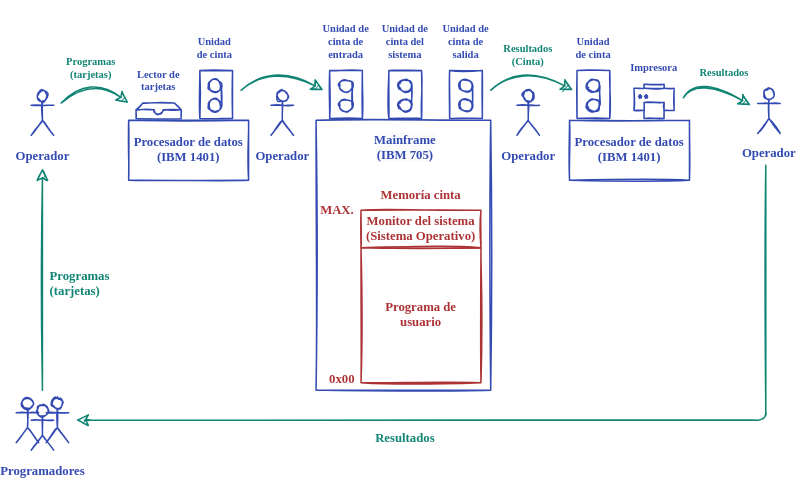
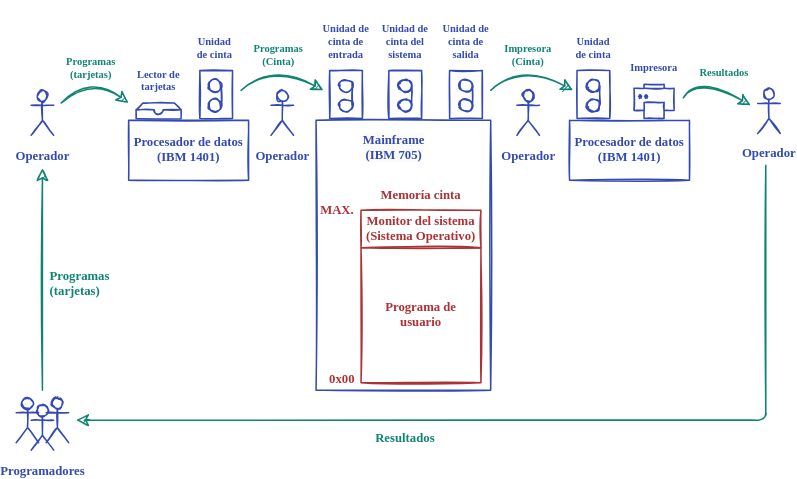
- <mxCell id="42" value="Resultados&#10;(Cinta)" style="rounded=0;shadow=0;sketch=1;strokeWidth=2;fillColor=none;fontFamily=Ink Free;fontSize=14;spacing=20;strokeColor=none;fontColor=#108473;fontStyle=1;spacingBottom=5;" vertex="1" parent="1"><mxGeometry x="663" y="46" width="80" height="57" as="geometry" /></mxCell>
+ <mxCell id="42" value="Impresora&#10;(Cinta)" style="rounded=0;shadow=0;sketch=1;strokeWidth=2;fillColor=none;fontFamily=Ink Free;fontSize=14;spacing=20;strokeColor=none;fontColor=#108473;fontStyle=1;spacingBottom=5;" vertex="1" parent="1"><mxGeometry x="663" y="46" width="80" height="57" as="geometry" /></mxCell>
+ <mxCell id="39" value="Programas&#10;(Cinta)" style="rounded=0;shadow=0;sketch=1;strokeWidth=2;fillColor=none;fontFamily=Ink Free;fontSize=14;spacing=20;strokeColor=none;fontColor=#108473;fontStyle=1;spacingBottom=5;" vertex="1" parent="1"><mxGeometry x="330" y="46" width="80" height="57" as="geometry" /></mxCell>
- <mxCell id="53" value="&lt;span style=&quot;color: rgb(50, 74, 178); font-family: &amp;quot;Ink Free&amp;quot;; font-size: 17px; font-style: normal; font-variant-ligatures: normal; font-variant-caps: normal; font-weight: 700; letter-spacing: normal; orphans: 2; text-indent: 0px; text-transform: none; widows: 2; word-spacing: 0px; -webkit-text-stroke-width: 0px; background-color: rgb(251, 251, 251); text-decoration-thickness: initial; text-decoration-style: initial; text-decoration-color: initial; float: none; display: inline !important;&quot;&gt;Mainframe&lt;/span&gt;&lt;br style=&quot;border-color: var(--border-color); padding: 0px; margin: 0px; color: rgb(50, 74, 178); font-family: &amp;quot;Ink Free&amp;quot;; font-size: 17px; font-style: normal; font-variant-ligatures: normal; font-variant-caps: normal; font-weight: 700; letter-spacing: normal; orphans: 2; text-indent: 0px; text-transform: none; widows: 2; word-spacing: 0px; -webkit-text-stroke-width: 0px; background-color: rgb(251, 251, 251); text-decoration-thickness: initial; text-decoration-style: initial; text-decoration-color: initial;&quot;&gt;&lt;span style=&quot;color: rgb(50, 74, 178); font-family: &amp;quot;Ink Free&amp;quot;; font-size: 17px; font-style: normal; font-variant-ligatures: normal; font-variant-caps: normal; font-weight: 700; letter-spacing: normal; orphans: 2; text-indent: 0px; text-transform: none; widows: 2; word-spacing: 0px; -webkit-text-stroke-width: 0px; background-color: rgb(251, 251, 251); text-decoration-thickness: initial; text-decoration-style: initial; text-decoration-color: initial; float: none; display: inline !important;&quot;&gt;(IBM 705)&lt;/span&gt;" style="text;whiteSpace=wrap;html=1;align=center;" vertex="1" parent="1"><mxGeometry x="479" y="170" width="120" height="60" as="geometry" /></mxCell>
+ <mxCell id="53" value="&lt;span style=&quot;color: rgb(50, 74, 178); font-family: &amp;quot;Ink Free&amp;quot;; font-size: 17px; font-style: normal; font-variant-ligatures: normal; font-variant-caps: normal; font-weight: 700; letter-spacing: normal; orphans: 2; text-indent: 0px; text-transform: none; widows: 2; word-spacing: 0px; -webkit-text-stroke-width: 0px; background-color: rgb(251, 251, 251); text-decoration-thickness: initial; text-decoration-style: initial; text-decoration-color: initial; float: none; display: inline !important;&quot;&gt;Mainframe&lt;/span&gt;&lt;br style=&quot;border-color: var(--border-color); padding: 0px; margin: 0px; color: rgb(50, 74, 178); font-family: &amp;quot;Ink Free&amp;quot;; font-size: 17px; font-style: normal; font-variant-ligatures: normal; font-variant-caps: normal; font-weight: 700; letter-spacing: normal; orphans: 2; text-indent: 0px; text-transform: none; widows: 2; word-spacing: 0px; -webkit-text-stroke-width: 0px; background-color: rgb(251, 251, 251); text-decoration-thickness: initial; text-decoration-style: initial; text-decoration-color: initial;&quot;&gt;&lt;span style=&quot;color: rgb(50, 74, 178); font-family: &amp;quot;Ink Free&amp;quot;; font-size: 17px; font-style: normal; font-variant-ligatures: normal; font-variant-caps: normal; font-weight: 700; letter-spacing: normal; orphans: 2; text-indent: 0px; text-transform: none; widows: 2; word-spacing: 0px; -webkit-text-stroke-width: 0px; background-color: rgb(251, 251, 251); text-decoration-thickness: initial; text-decoration-style: initial; text-decoration-color: initial; float: none; display: inline !important;&quot;&gt;(IBM 705)&lt;/span&gt;" style="text;whiteSpace=wrap;html=1;align=center;" vertex="1" parent="1"><mxGeometry x="464" y="170" width="120" height="60" as="geometry" /></mxCell>
